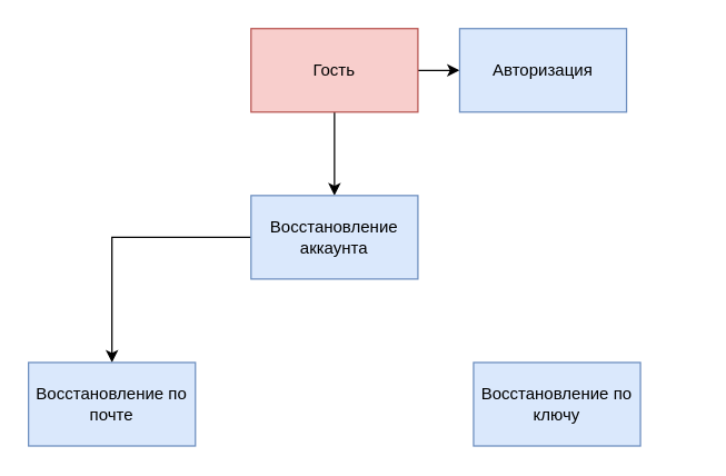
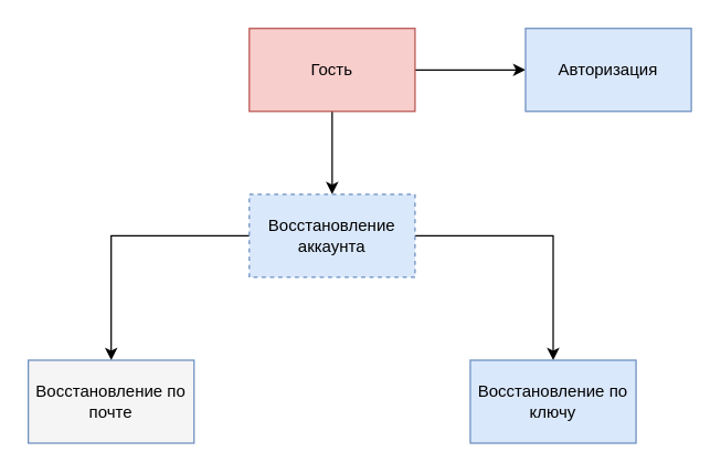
- <mxCell id="5" value="Авторизация" style="rounded=0;whiteSpace=wrap;html=1;fillColor=#dae8fc;strokeColor=#6c8ebf;" vertex="1" parent="1"><mxGeometry x="330" y="20" width="120" height="60" as="geometry" /></mxCell>
+ <mxCell id="5" value="Авторизация" style="rounded=0;whiteSpace=wrap;html=1;fillColor=#dae8fc;strokeColor=#6c8ebf;" vertex="1" parent="1"><mxGeometry x="380" y="20" width="120" height="60" as="geometry" /></mxCell>
- <mxCell id="8" value="Восстановление аккаунта" style="rounded=0;whiteSpace=wrap;html=1;fillColor=#dae8fc;strokeColor=#6c8ebf;" vertex="1" parent="1"><mxGeometry x="180" y="140" width="120" height="60" as="geometry" /></mxCell>
+ <mxCell id="8" value="Восстановление аккаунта" style="rounded=0;whiteSpace=wrap;html=1;fillColor=#dae8fc;strokeColor=#6c8ebf;dashed=1;" vertex="1" parent="1"><mxGeometry x="180" y="140" width="120" height="60" as="geometry" /></mxCell>
+ <mxCell id="7" style="edgeStyle=orthogonalEdgeStyle;rounded=0;orthogonalLoop=1;jettySize=auto;html=1;" edge="1" parent="1" source="8" target="10"><mxGeometry relative="1" as="geometry" /></mxCell>
- <mxCell id="9" value="Восстановление по почте" style="rounded=0;whiteSpace=wrap;html=1;fillColor=#dae8fc;strokeColor=#6c8ebf;" vertex="1" parent="1"><mxGeometry x="20" y="260" width="120" height="60" as="geometry" /></mxCell>
+ <mxCell id="9" value="Восстановление по почте" style="rounded=0;whiteSpace=wrap;html=1;fillColor=#f5f5f5;strokeColor=#6c8ebf;" vertex="1" parent="1"><mxGeometry x="20" y="260" width="120" height="60" as="geometry" /></mxCell>
